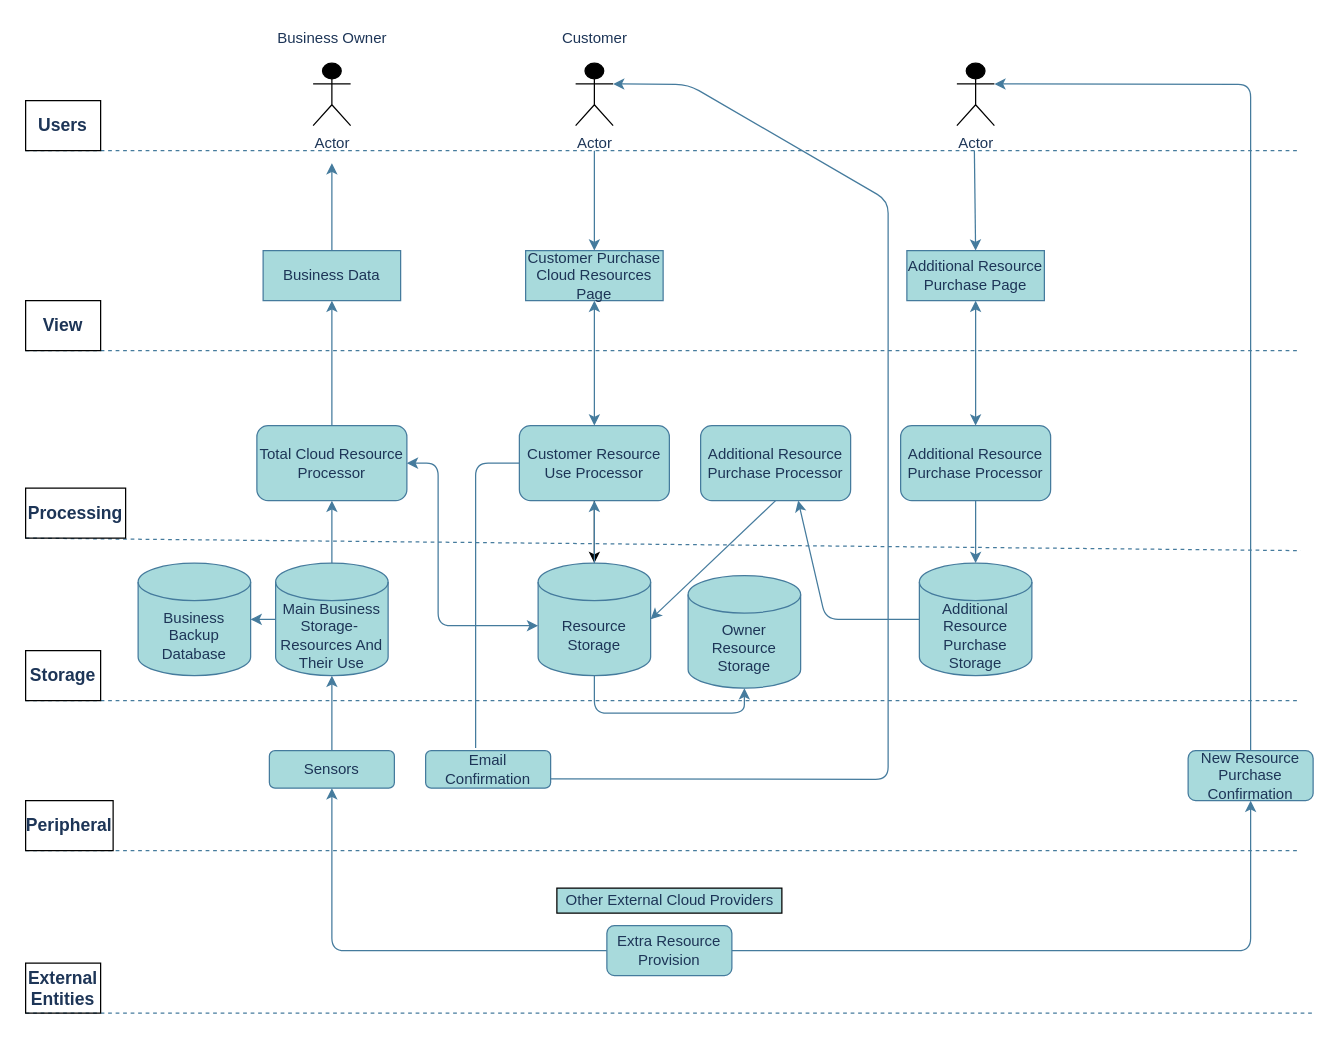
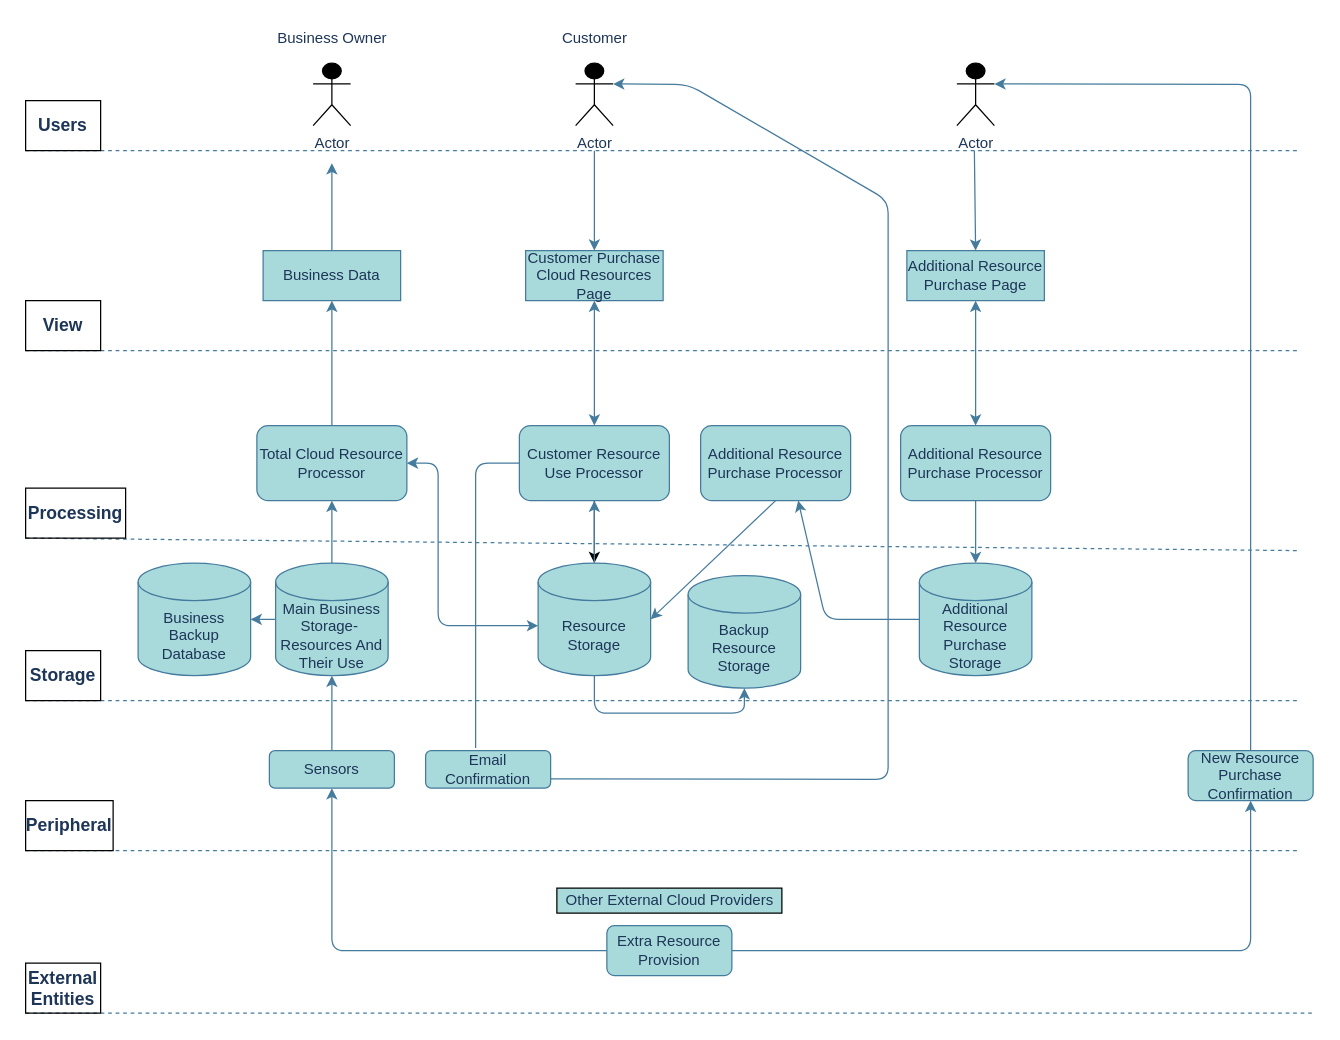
- <mxCell id="55" value="Owner Resource Storage" style="shape=cylinder3;whiteSpace=wrap;html=1;boundedLbl=1;backgroundOutline=1;size=15;rounded=0;sketch=0;strokeColor=#457B9D;fillColor=#A8DADC;fontColor=#1D3557;" vertex="1" parent="1"><mxGeometry x="550" y="460" width="90" height="90" as="geometry" /></mxCell>
+ <mxCell id="55" value="Backup Resource Storage" style="shape=cylinder3;whiteSpace=wrap;html=1;boundedLbl=1;backgroundOutline=1;size=15;rounded=0;sketch=0;strokeColor=#457B9D;fillColor=#A8DADC;fontColor=#1D3557;" vertex="1" parent="1"><mxGeometry x="550" y="460" width="90" height="90" as="geometry" /></mxCell>
